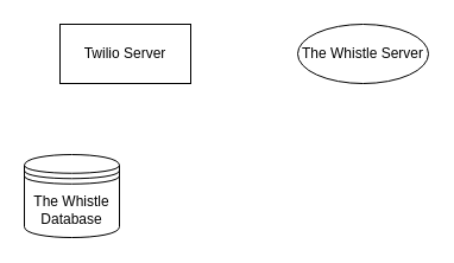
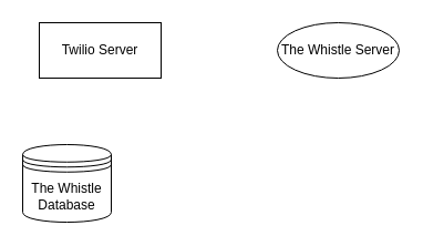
- <mxCell id="4" value="Twilio Server" style="html=1;whiteSpace=wrap;" vertex="1" parent="1"><mxGeometry x="50" y="20" width="110" height="50" as="geometry" /></mxCell>
+ <mxCell id="4" value="Twilio Server" style="html=1;whiteSpace=wrap;" vertex="1" parent="1"><mxGeometry x="35" y="20" width="110" height="50" as="geometry" /></mxCell>
